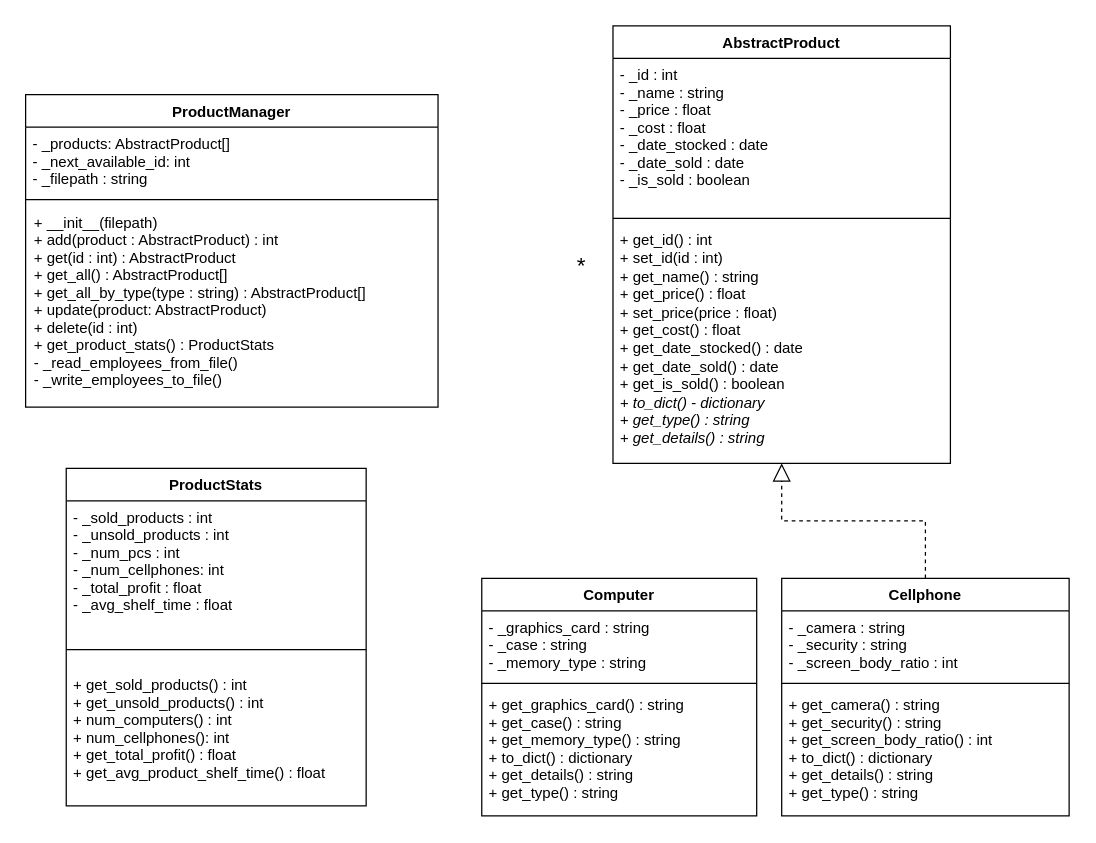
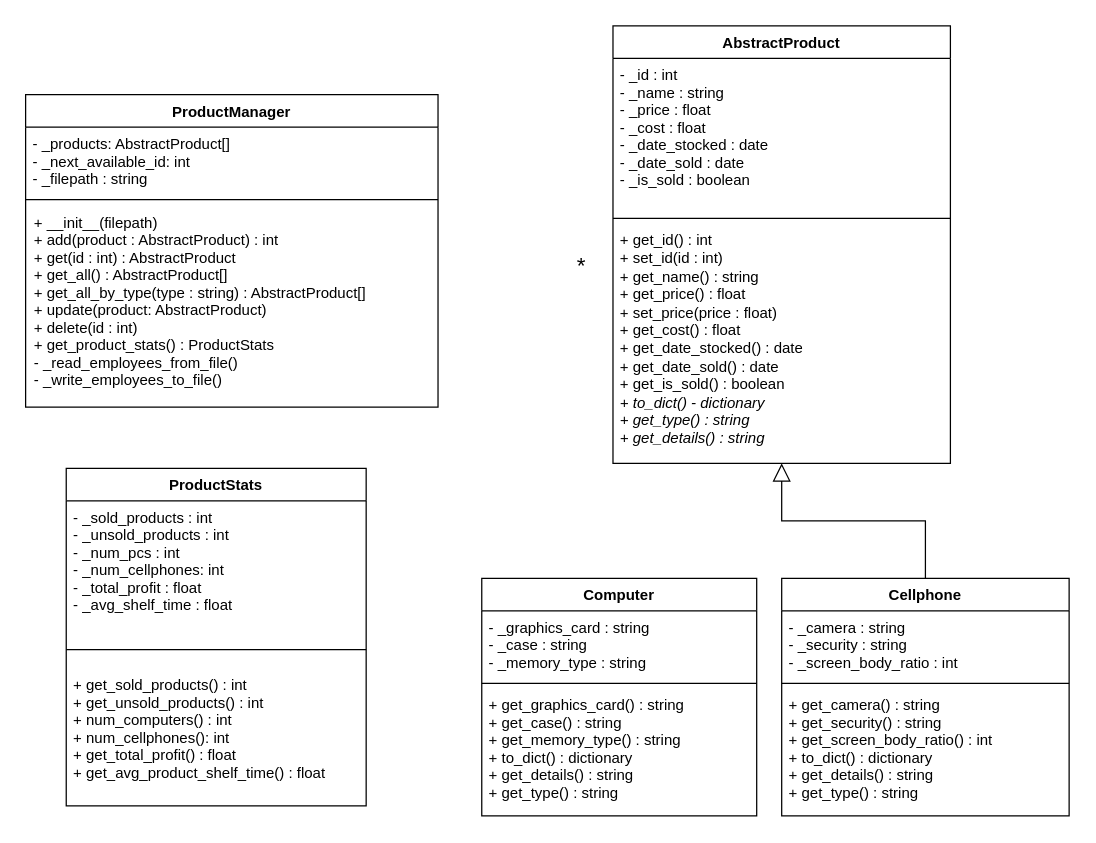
- <mxCell id="22" value="" style="endArrow=block;endFill=0;endSize=12;html=1;edgeStyle=orthogonalEdgeStyle;rounded=0;dashed=1;" parent="1" source="18" target="10" edge="1"><mxGeometry width="160" relative="1" as="geometry"><mxPoint x="320" y="472" as="sourcePoint" /><mxPoint x="480" y="472" as="targetPoint" /></mxGeometry></mxCell>
+ <mxCell id="22" value="" style="endArrow=block;endFill=0;endSize=12;html=1;edgeStyle=orthogonalEdgeStyle;rounded=0;" parent="1" source="18" target="10" edge="1"><mxGeometry width="160" relative="1" as="geometry"><mxPoint x="320" y="472" as="sourcePoint" /><mxPoint x="480" y="472" as="targetPoint" /></mxGeometry></mxCell>
